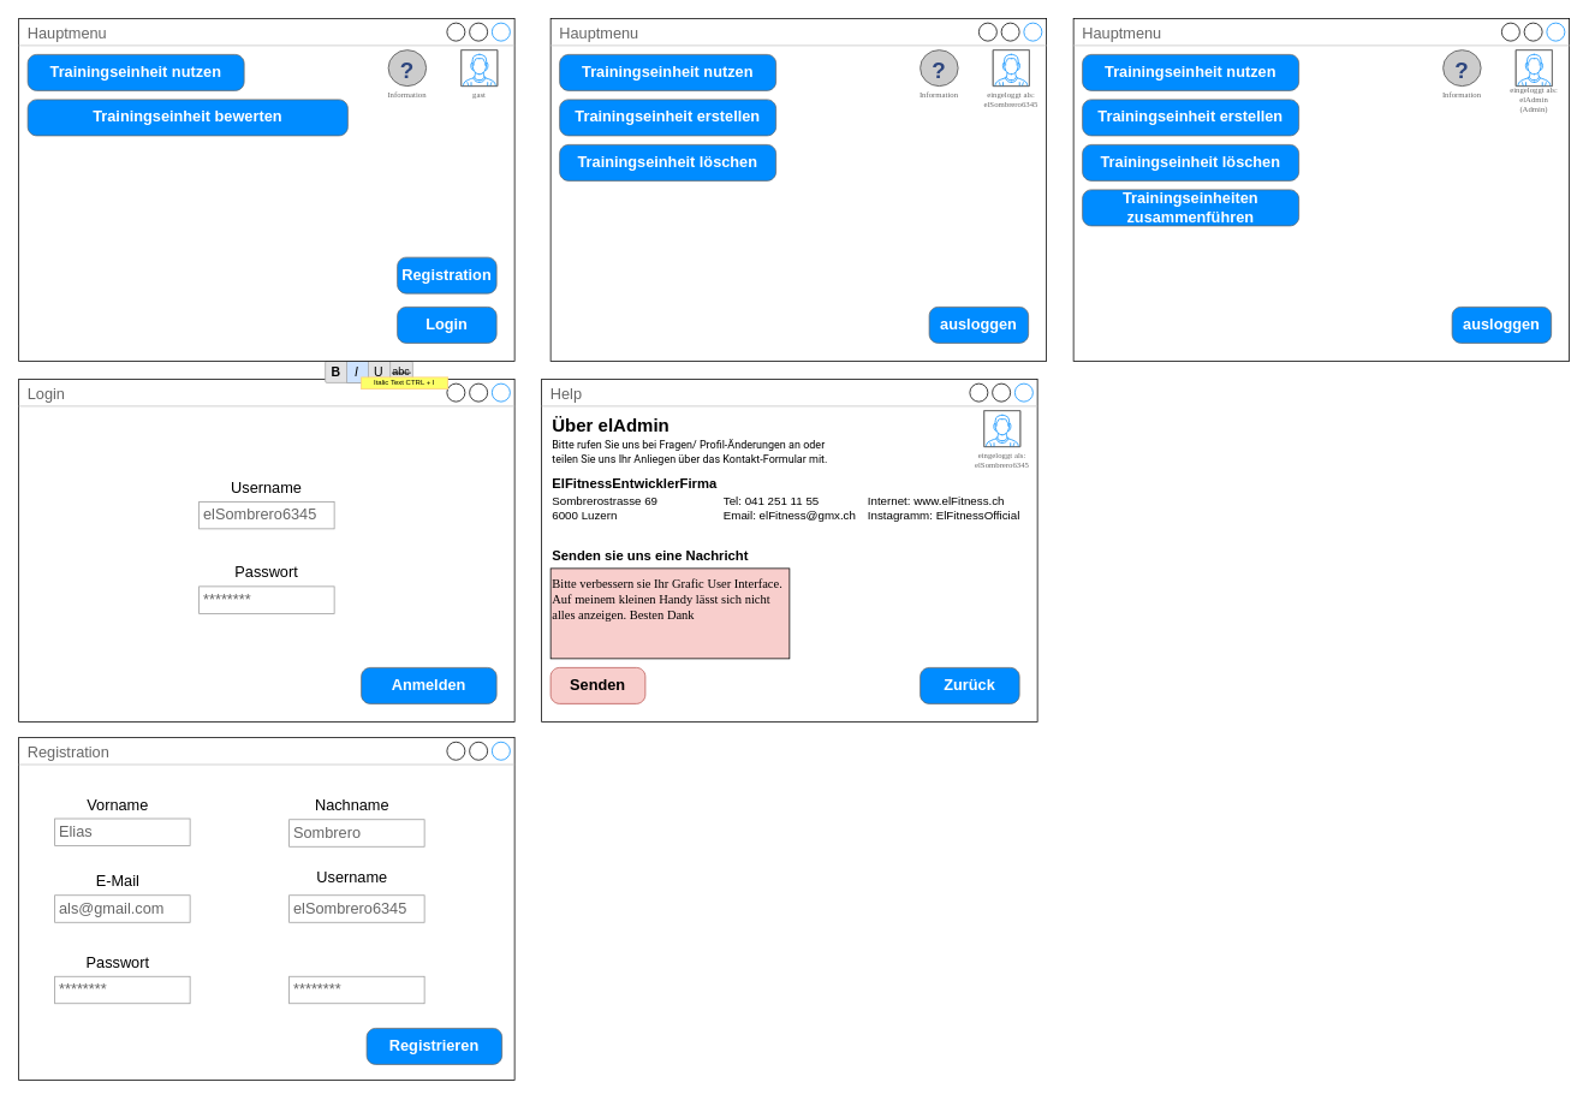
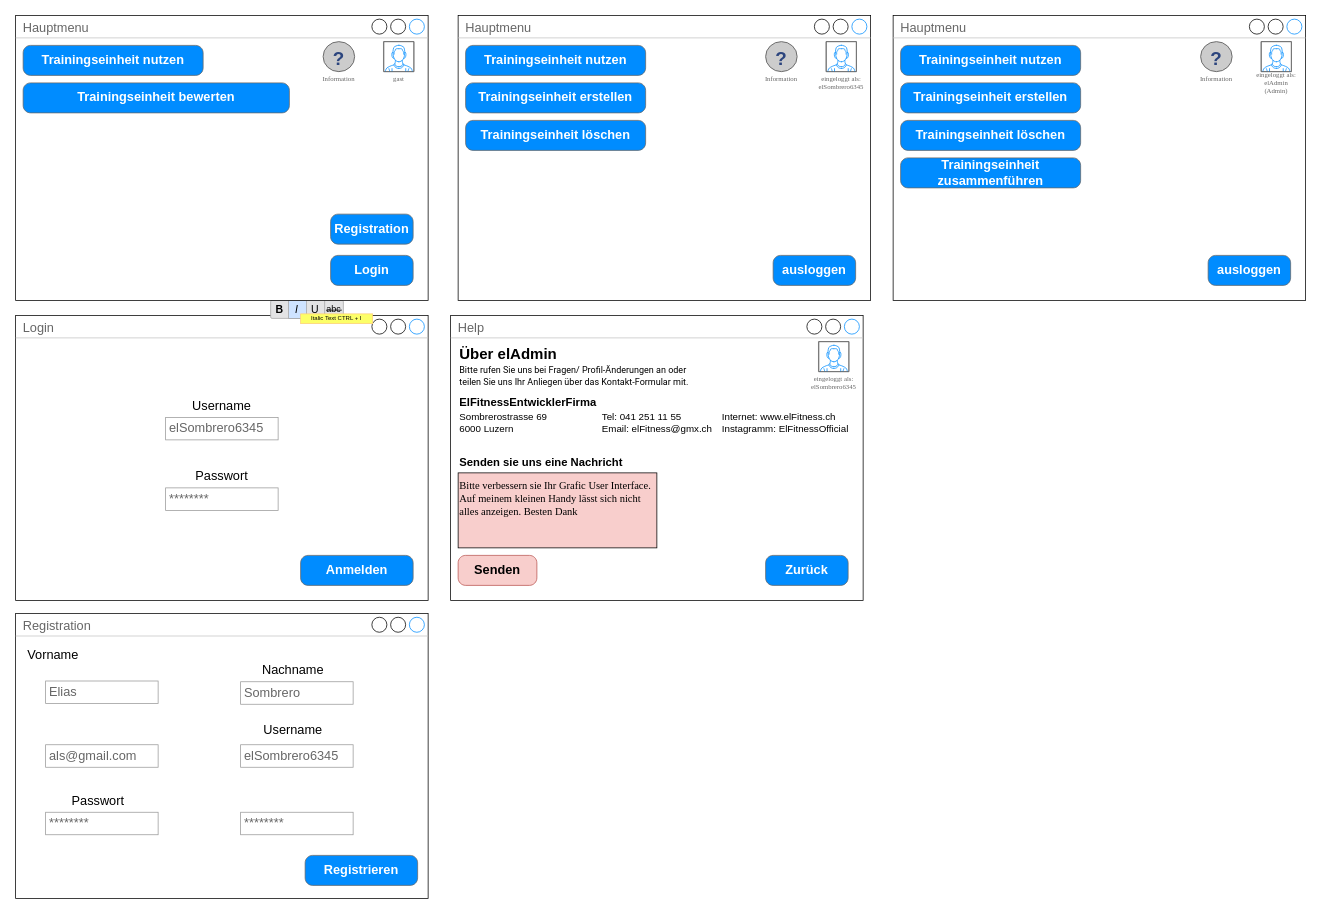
- <mxCell id="65" value="Trainingseinheiten zusammenführen" style="strokeWidth=1;shadow=0;dashed=0;align=center;html=1;shape=mxgraph.mockup.buttons.button;strokeColor=#666666;fontColor=#ffffff;mainText=;buttonStyle=round;fontSize=17;fontStyle=1;fillColor=#008cff;whiteSpace=wrap;" parent="1" vertex="1"><mxGeometry x="1200" y="210" width="240" height="40" as="geometry" /></mxCell>
+ <mxCell id="65" value="Trainingseinheit zusammenführen" style="strokeWidth=1;shadow=0;dashed=0;align=center;html=1;shape=mxgraph.mockup.buttons.button;strokeColor=#666666;fontColor=#ffffff;mainText=;buttonStyle=round;fontSize=17;fontStyle=1;fillColor=#008cff;whiteSpace=wrap;" parent="1" vertex="1"><mxGeometry x="1200" y="210" width="240" height="40" as="geometry" /></mxCell>
- <mxCell id="21" value="Vorname" style="text;html=1;strokeColor=none;fillColor=none;align=center;verticalAlign=middle;whiteSpace=wrap;rounded=0;labelBorderColor=none;fontSize=17;" parent="1" vertex="1"><mxGeometry x="100" y="877.5" width="60" height="30" as="geometry" /></mxCell>
+ <mxCell id="21" value="Vorname" style="text;html=1;strokeColor=none;fillColor=none;align=center;verticalAlign=middle;whiteSpace=wrap;rounded=0;labelBorderColor=none;fontSize=17;" parent="1" vertex="1"><mxGeometry x="40" y="857.5" width="60" height="30" as="geometry" /></mxCell>
- <mxCell id="18" value="E-Mail" style="text;html=1;strokeColor=none;fillColor=none;align=center;verticalAlign=middle;whiteSpace=wrap;rounded=0;labelBorderColor=none;fontSize=17;" parent="1" vertex="1"><mxGeometry x="100" y="962.5" width="60" height="30" as="geometry" /></mxCell>
